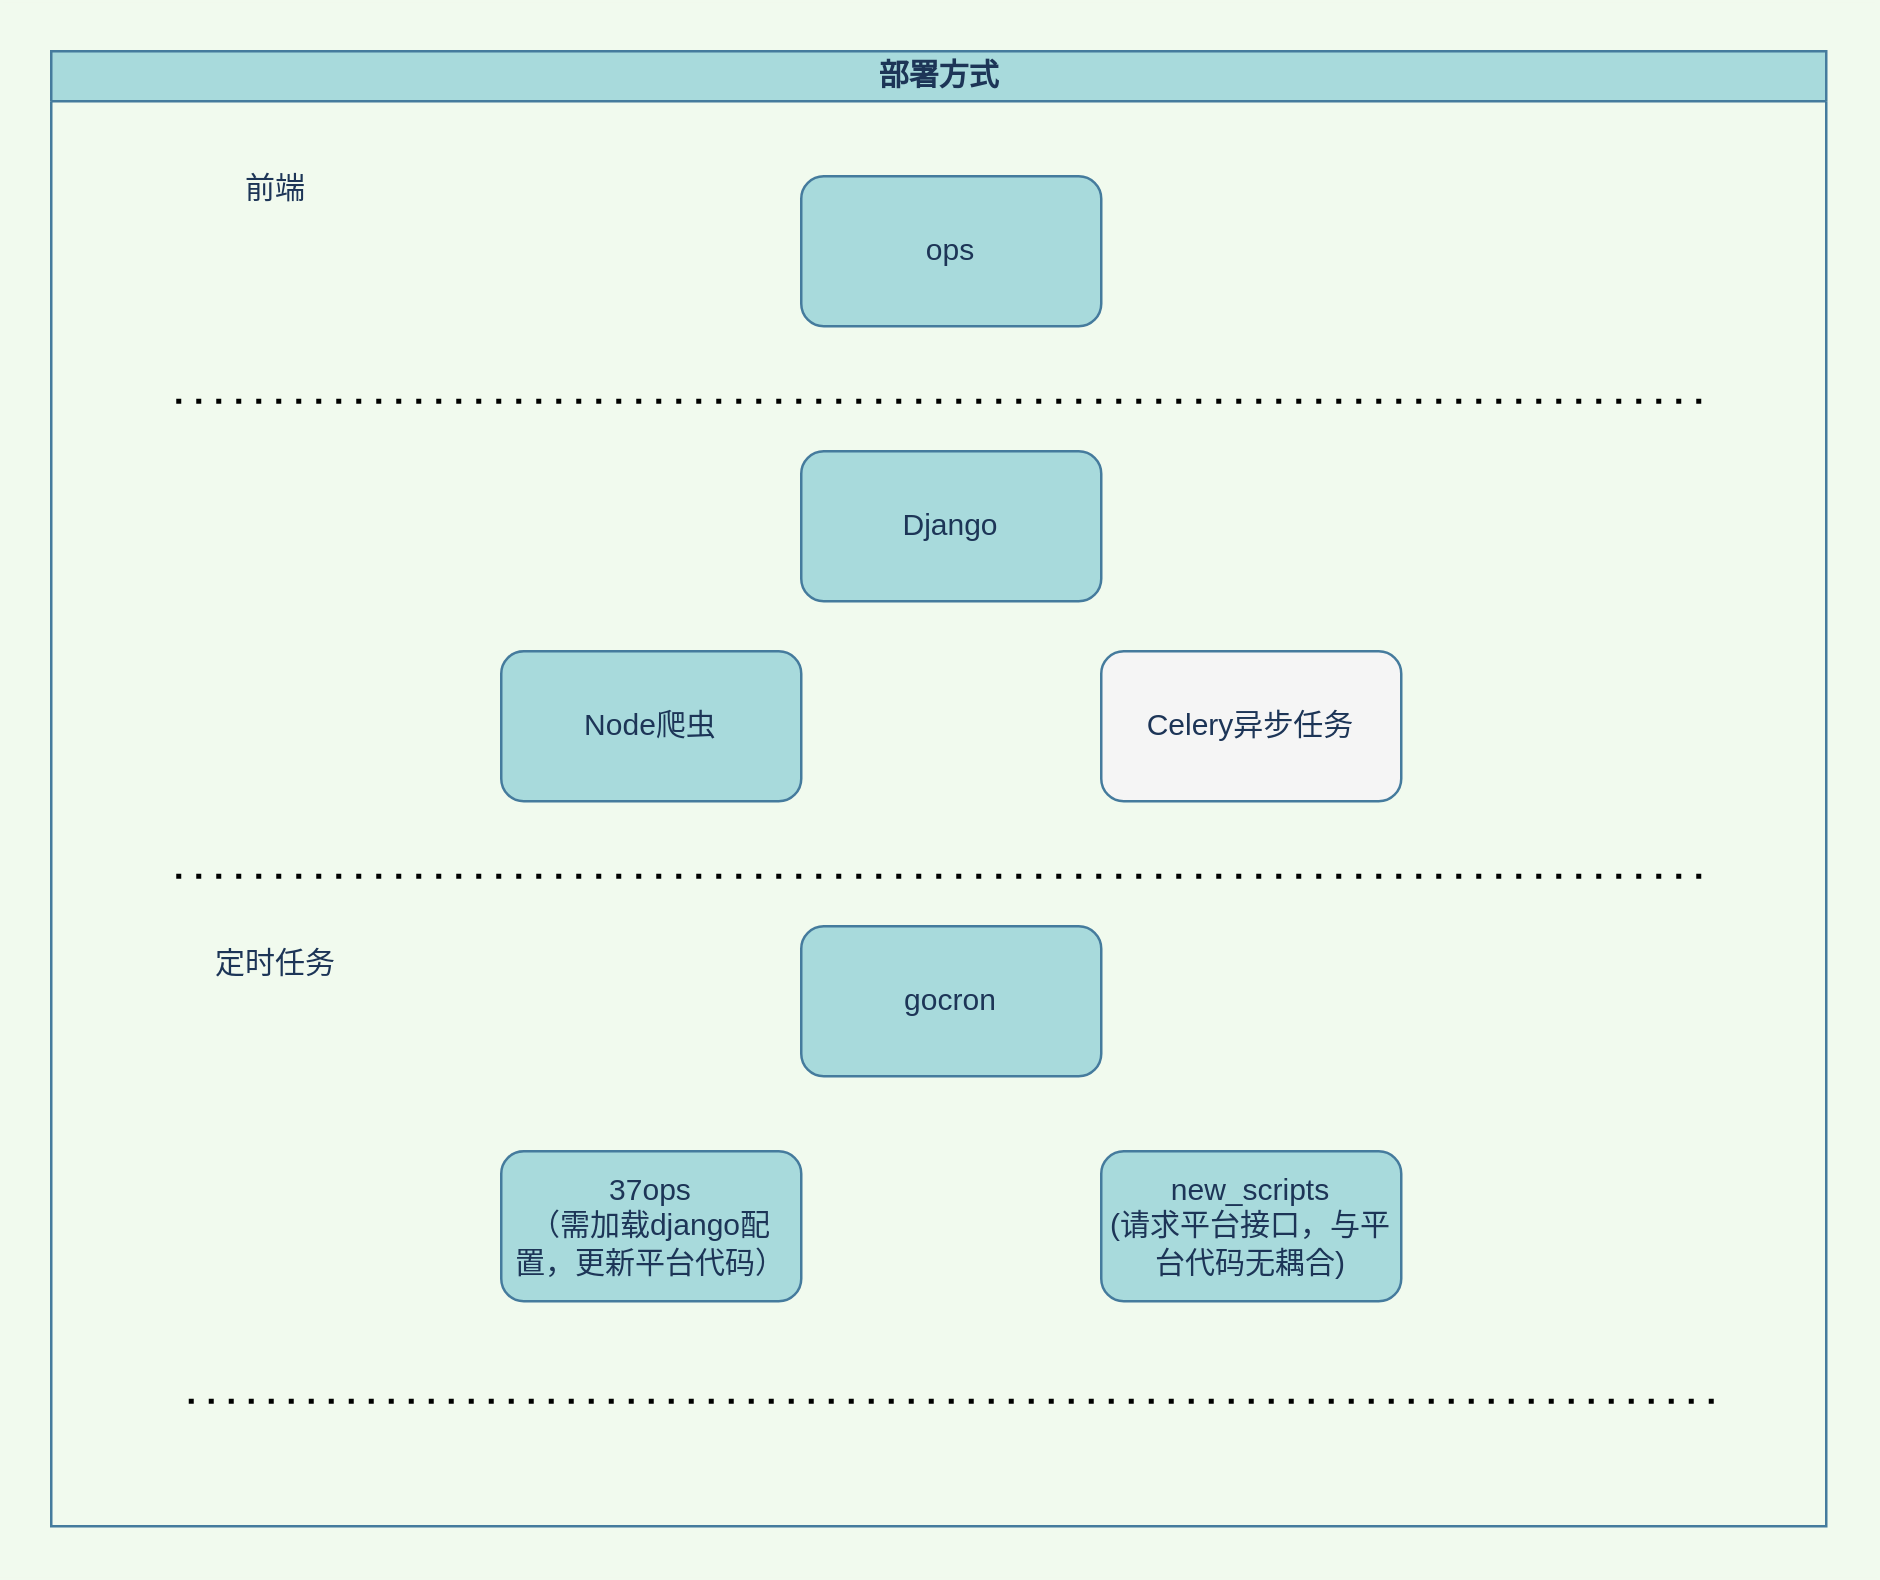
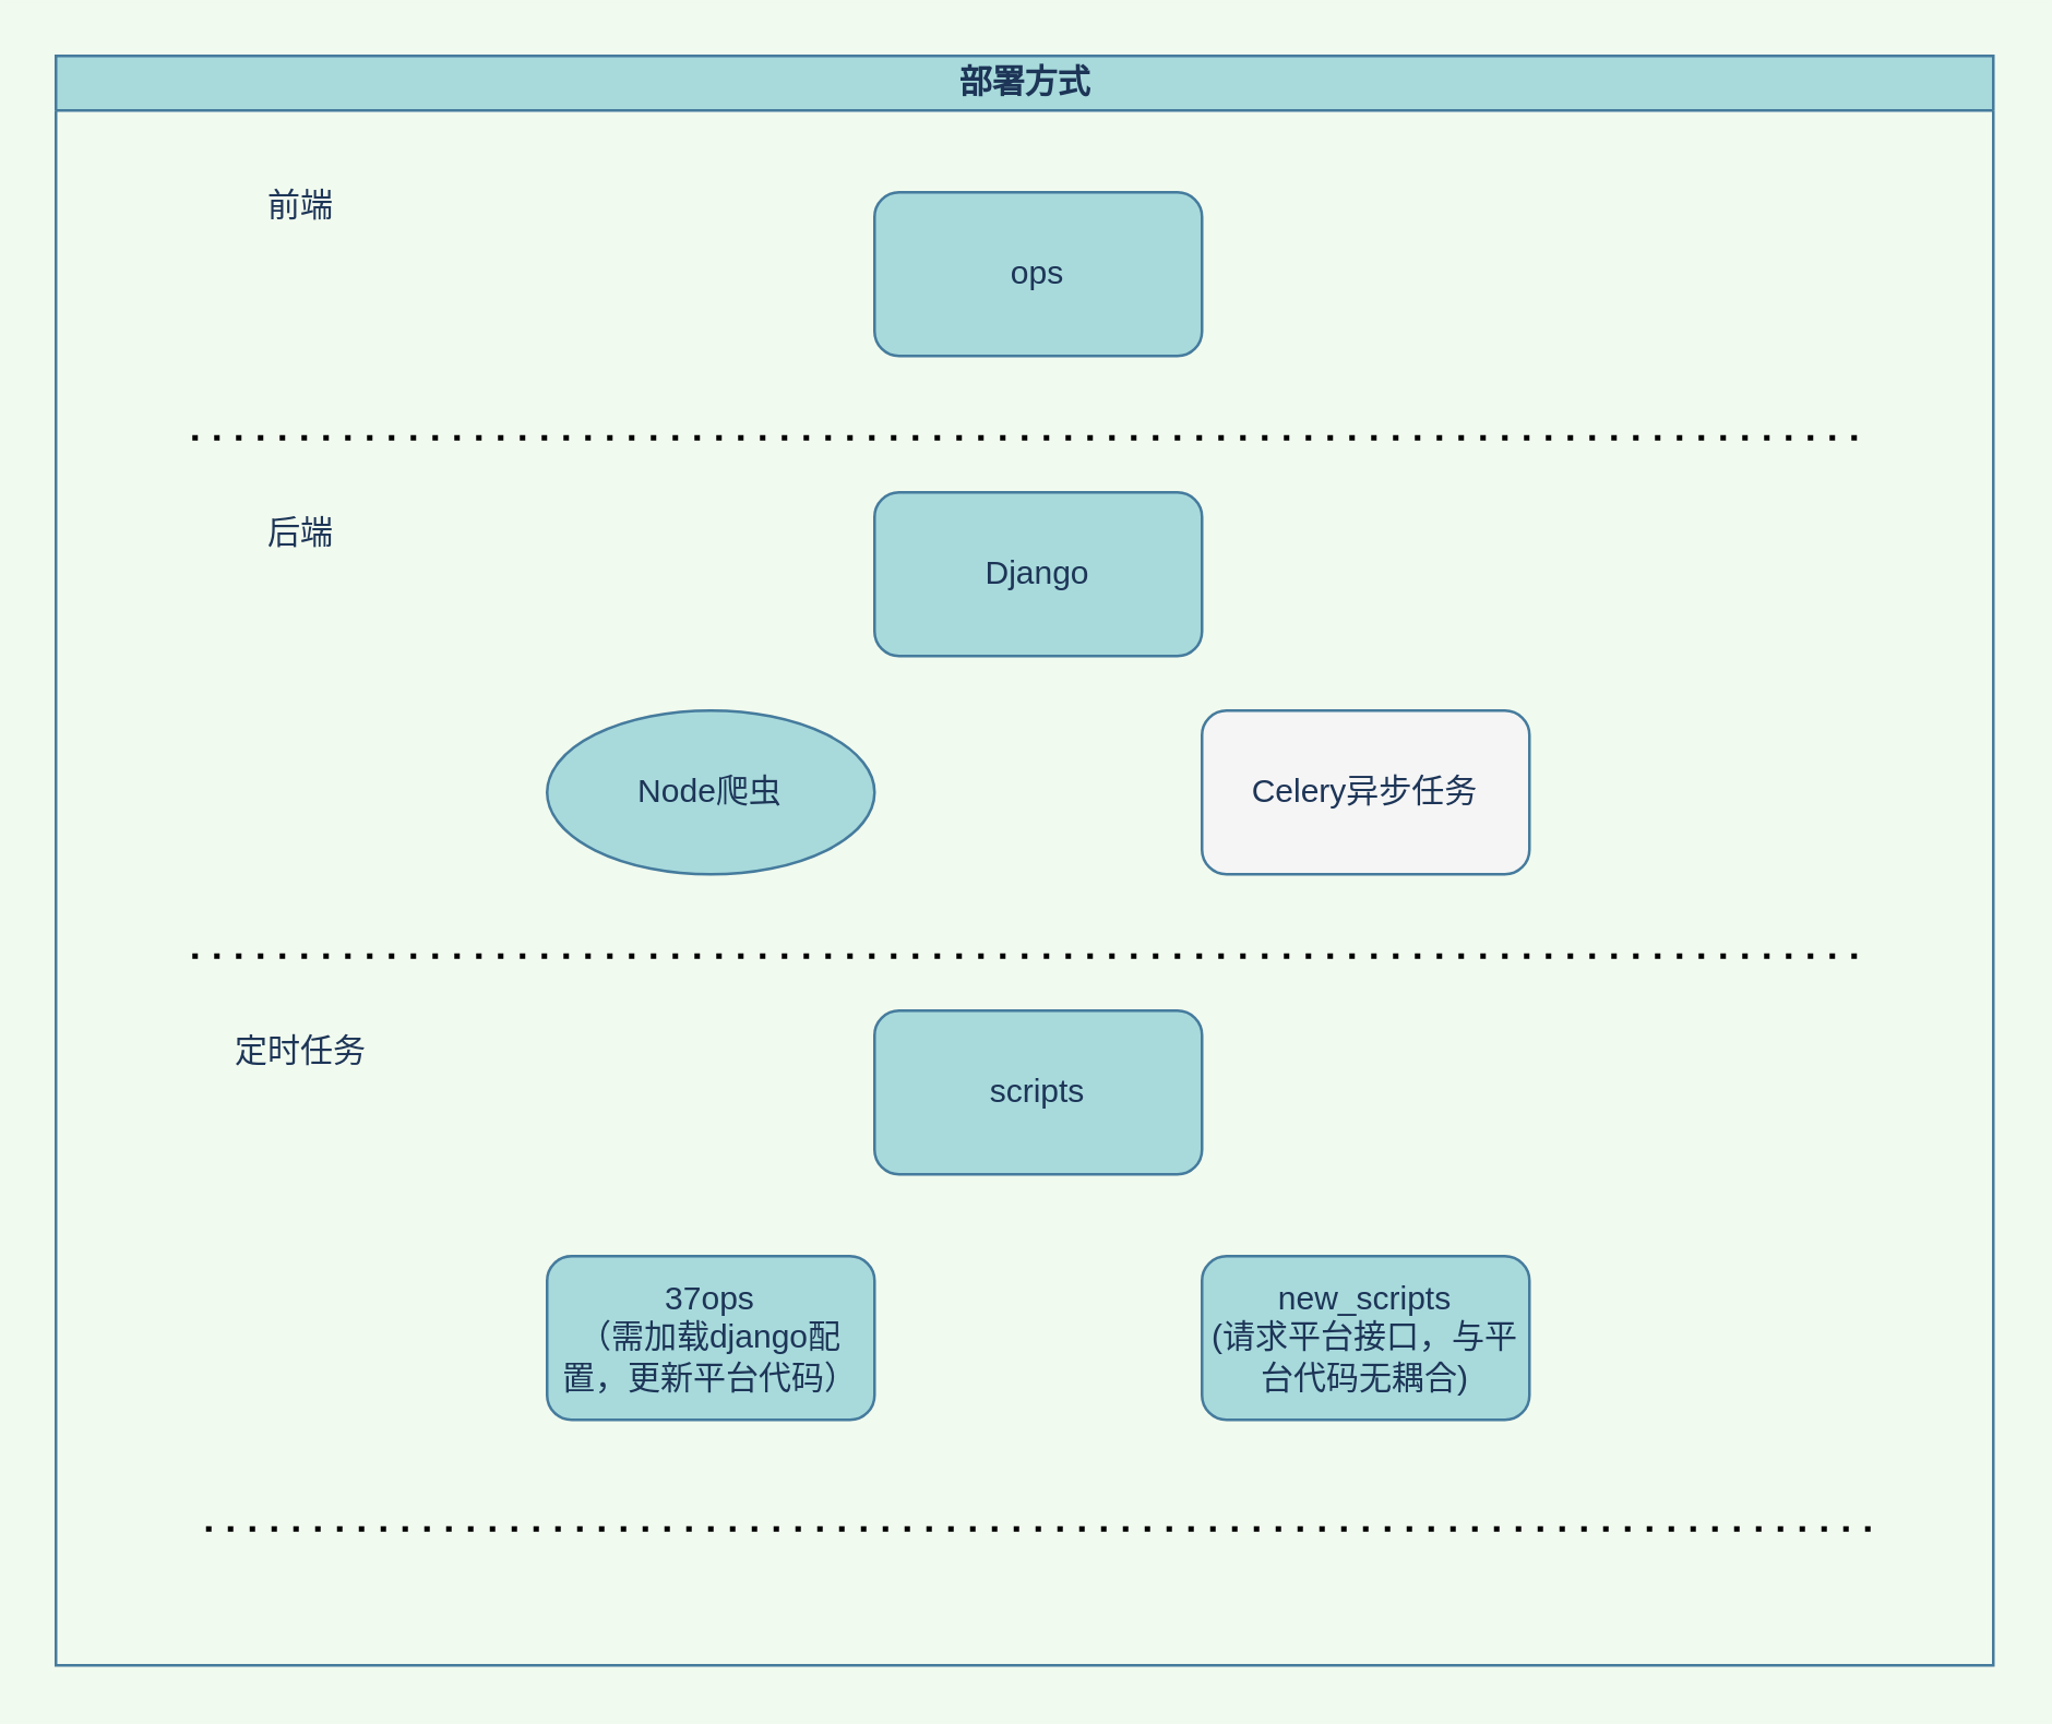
+ <mxCell id="6" value="后端" style="text;html=1;strokeColor=none;fillColor=none;align=center;verticalAlign=middle;whiteSpace=wrap;rounded=0;sketch=0;fontColor=#1D3557;" vertex="1" parent="2"><mxGeometry x="60" y="160" width="60" height="30" as="geometry" /></mxCell>
- <mxCell id="11" value="Node爬虫" style="rounded=1;whiteSpace=wrap;html=1;sketch=0;fontColor=#1D3557;strokeColor=#457B9D;fillColor=#A8DADC;" vertex="1" parent="2"><mxGeometry x="180" y="240" width="120" height="60" as="geometry" /></mxCell>
+ <mxCell id="11" value="Node爬虫" style="ellipse;whiteSpace=wrap;html=1;sketch=0;fontColor=#1D3557;strokeColor=#457B9D;fillColor=#A8DADC;" vertex="1" parent="2"><mxGeometry x="180" y="240" width="120" height="60" as="geometry" /></mxCell>
- <mxCell id="8" value="gocron" style="rounded=1;whiteSpace=wrap;html=1;sketch=0;fontColor=#1D3557;strokeColor=#457B9D;fillColor=#A8DADC;" vertex="1" parent="2"><mxGeometry x="300" y="350" width="120" height="60" as="geometry" /></mxCell>
+ <mxCell id="8" value="scripts" style="rounded=1;whiteSpace=wrap;html=1;sketch=0;fontColor=#1D3557;strokeColor=#457B9D;fillColor=#A8DADC;" vertex="1" parent="2"><mxGeometry x="300" y="350" width="120" height="60" as="geometry" /></mxCell>
